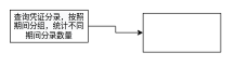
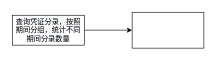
- <mxCell id="3" value="&lt;meta charset=&quot;utf-8&quot;&gt;&lt;span style=&quot;color: rgb(0, 0, 0); font-family: helvetica; font-size: 12px; font-style: normal; font-weight: 400; letter-spacing: normal; text-align: center; text-indent: 0px; text-transform: none; word-spacing: 0px; background-color: rgb(248, 249, 250); display: inline; float: none;&quot;&gt;查询凭证分录，按照期间分组，统计不同期间分录数量&lt;/span&gt;" style="rounded=0;whiteSpace=wrap;html=1;" vertex="1" parent="1"><mxGeometry x="15" y="15" width="120" height="50" as="geometry" /></mxCell>
+ <mxCell id="3" value="&lt;meta charset=&quot;utf-8&quot;&gt;&lt;span style=&quot;color: rgb(0, 0, 0); font-family: helvetica; font-size: 12px; font-style: normal; font-weight: 400; letter-spacing: normal; text-align: center; text-indent: 0px; text-transform: none; word-spacing: 0px; background-color: rgb(248, 249, 250); display: inline; float: none;&quot;&gt;查询凭证分录，按照期间分组，统计不同期间分录数量&lt;/span&gt;" style="rounded=0;whiteSpace=wrap;html=1;" vertex="1" parent="1"><mxGeometry x="20" y="25" width="120" height="50" as="geometry" /></mxCell>
